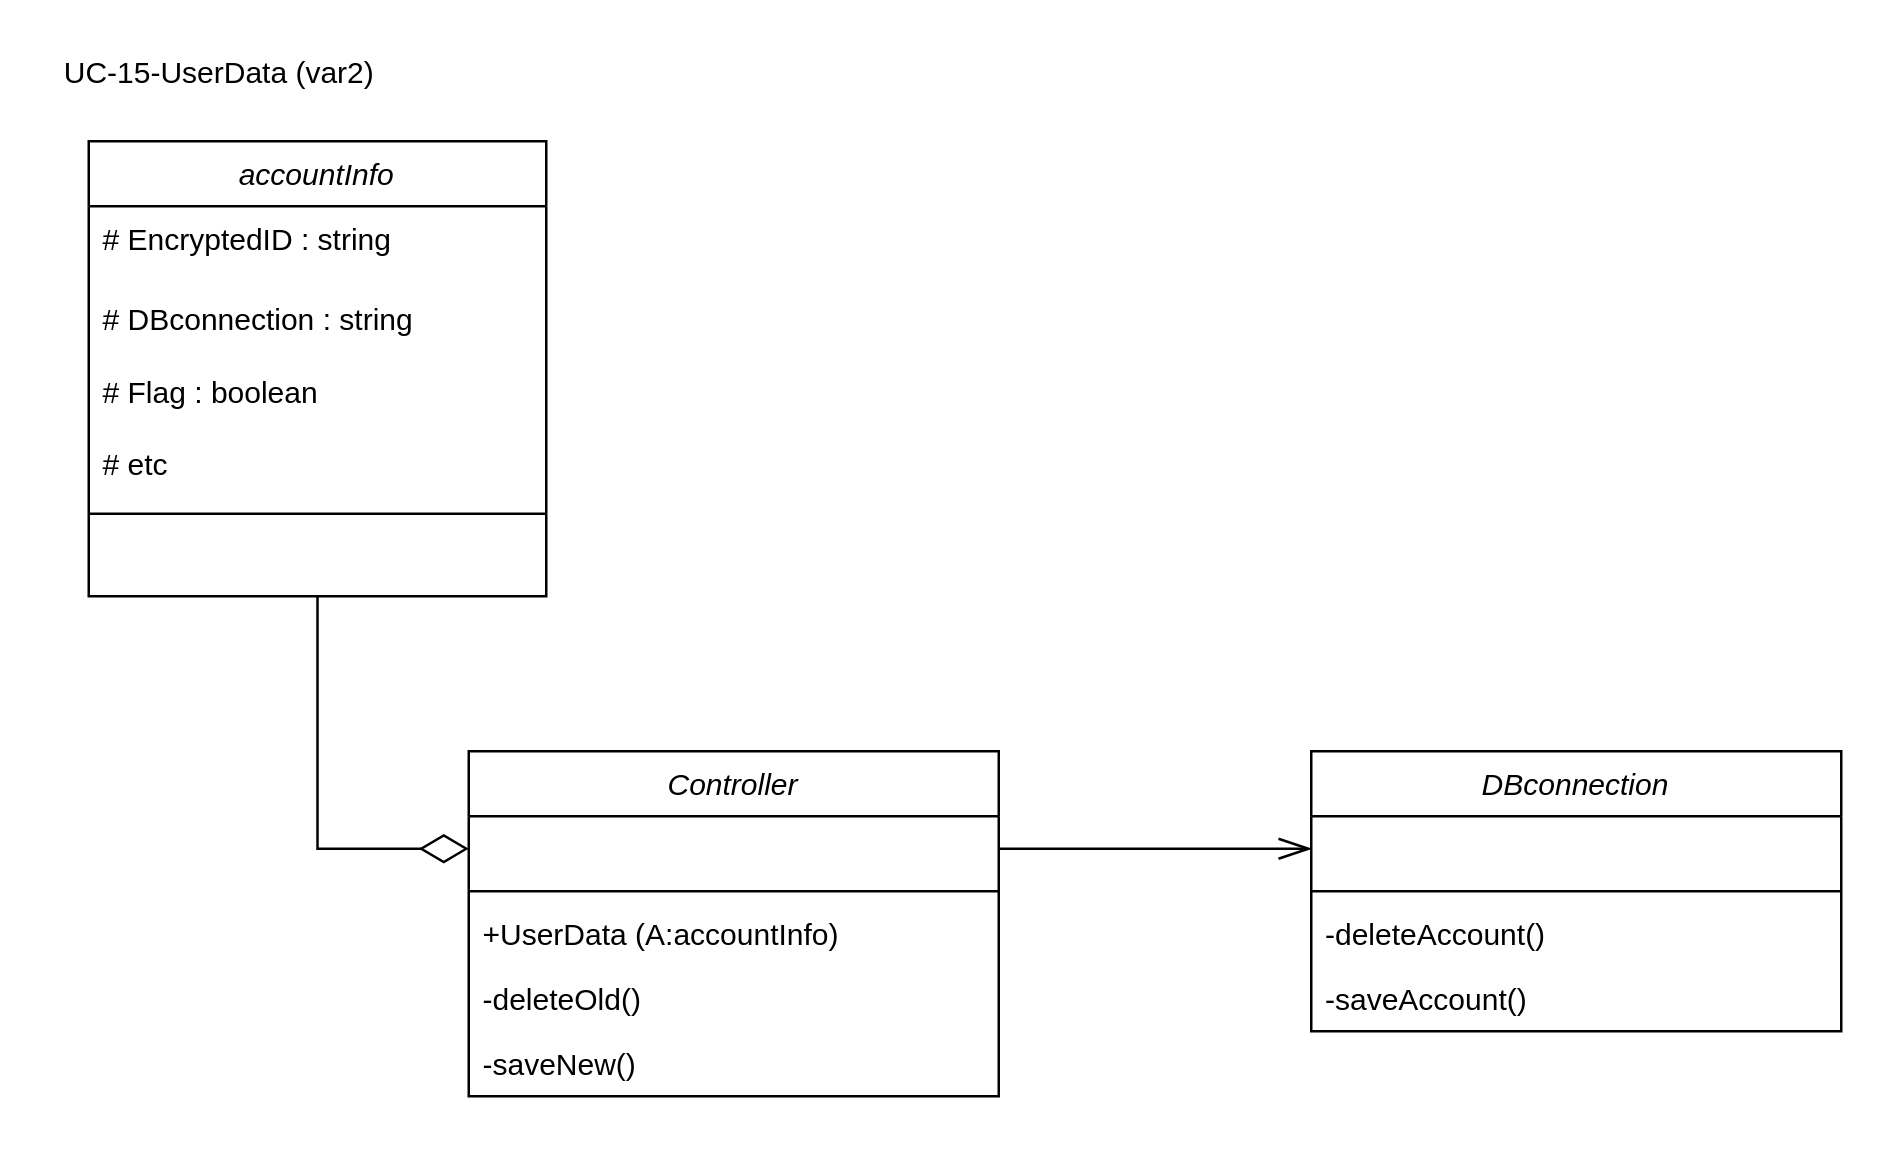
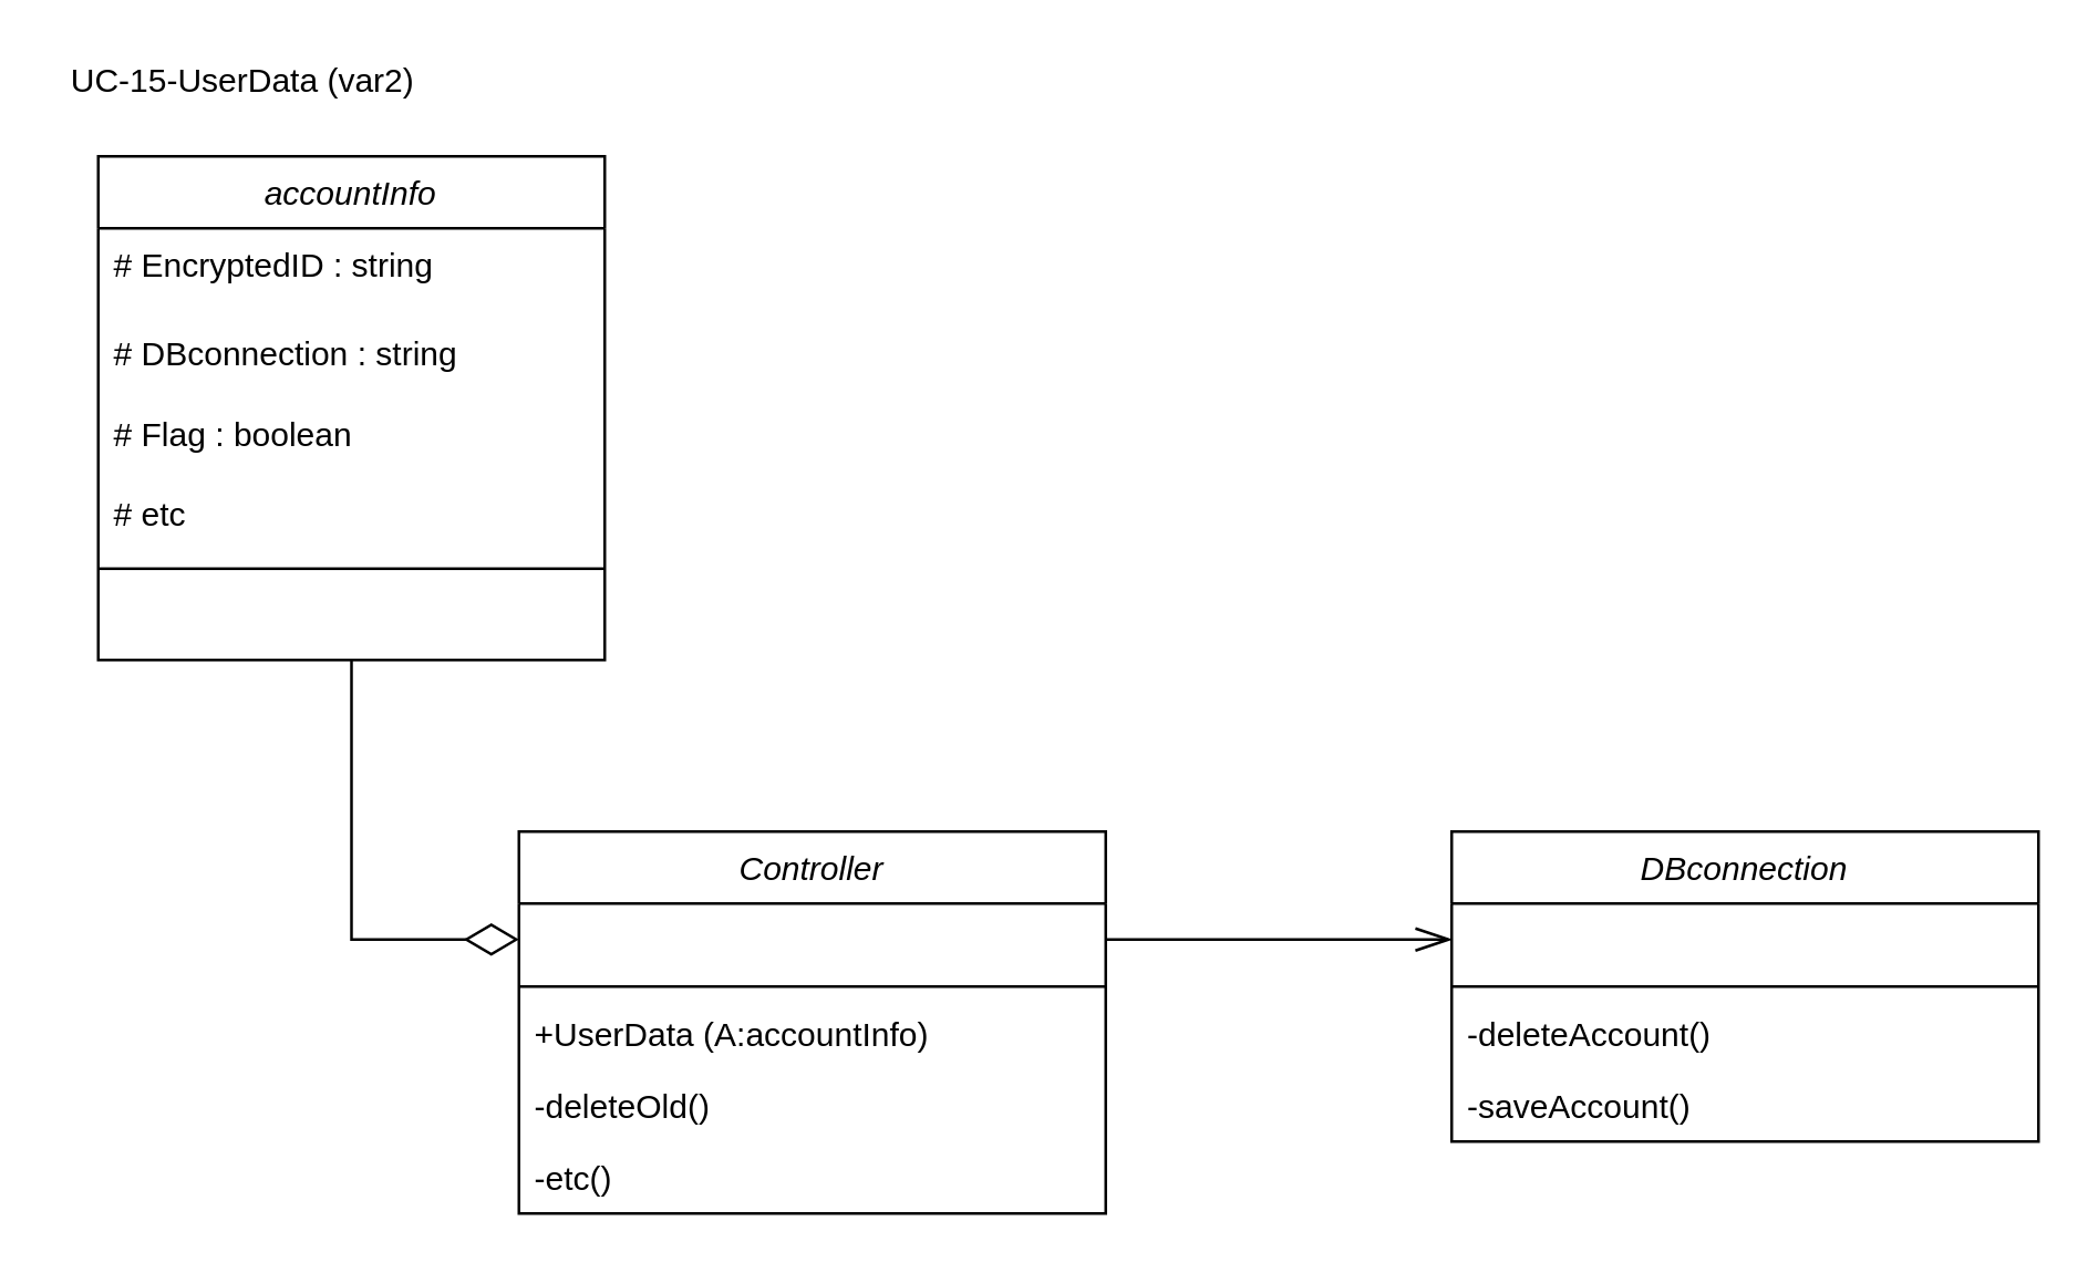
- <mxCell id="7" value="-saveNew()&#10;" style="text;align=left;verticalAlign=top;spacingLeft=4;spacingRight=4;overflow=hidden;rotatable=0;points=[[0,0.5],[1,0.5]];portConstraint=eastwest;" parent="2" vertex="1"><mxGeometry y="112" width="212" height="26" as="geometry" /></mxCell>
+ <mxCell id="7" value="-etc()&#10;" style="text;align=left;verticalAlign=top;spacingLeft=4;spacingRight=4;overflow=hidden;rotatable=0;points=[[0,0.5],[1,0.5]];portConstraint=eastwest;" parent="2" vertex="1"><mxGeometry y="112" width="212" height="26" as="geometry" /></mxCell>
